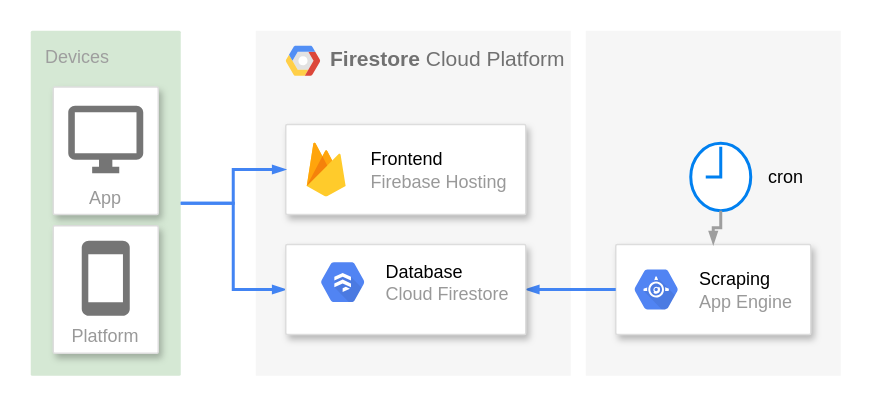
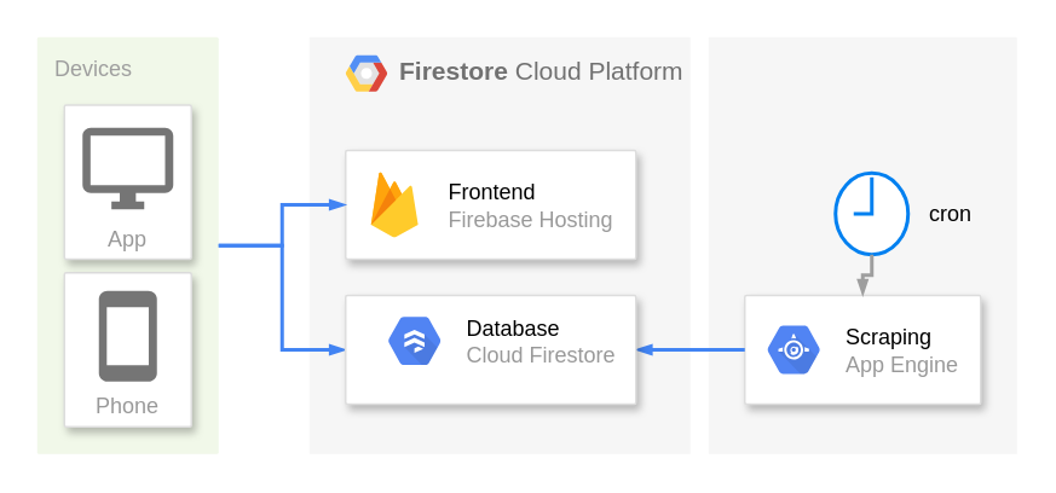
- <mxCell id="2" value="Devices" style="points=[[0,0,0],[0.25,0,0],[0.5,0,0],[0.75,0,0],[1,0,0],[1,0.25,0],[1,0.5,0],[1,0.75,0],[1,1,0],[0.75,1,0],[0.5,1,0],[0.25,1,0],[0,1,0],[0,0.75,0],[0,0.5,0],[0,0.25,0]];rounded=1;absoluteArcSize=1;arcSize=2;html=1;strokeColor=none;shadow=0;dashed=0;fontSize=12;fontColor=#9E9E9E;align=left;verticalAlign=top;spacing=10;spacingTop=-4;fillColor=#d5e8d4;" vertex="1" parent="1"><mxGeometry x="20" y="20" width="100" height="230" as="geometry" /></mxCell>
+ <mxCell id="2" value="Devices" style="points=[[0,0,0],[0.25,0,0],[0.5,0,0],[0.75,0,0],[1,0,0],[1,0.25,0],[1,0.5,0],[1,0.75,0],[1,1,0],[0.75,1,0],[0.5,1,0],[0.25,1,0],[0,1,0],[0,0.75,0],[0,0.5,0],[0,0.25,0]];rounded=1;absoluteArcSize=1;arcSize=2;html=1;strokeColor=none;shadow=0;dashed=0;fontSize=12;fontColor=#9E9E9E;align=left;verticalAlign=top;spacing=10;spacingTop=-4;fillColor=#F1F8E9;" vertex="1" parent="1"><mxGeometry x="20" y="20" width="100" height="230" as="geometry" /></mxCell>
- <mxCell id="9" value="Platform" style="strokeColor=#dddddd;shadow=1;strokeWidth=1;rounded=1;absoluteArcSize=1;arcSize=2;labelPosition=center;verticalLabelPosition=middle;align=center;verticalAlign=bottom;spacingLeft=0;fontColor=#999999;fontSize=12;whiteSpace=wrap;spacingBottom=2;" vertex="1" parent="1"><mxGeometry x="35" y="150" width="70" height="85" as="geometry" /></mxCell>
+ <mxCell id="9" value="Phone" style="strokeColor=#dddddd;shadow=1;strokeWidth=1;rounded=1;absoluteArcSize=1;arcSize=2;labelPosition=center;verticalLabelPosition=middle;align=center;verticalAlign=bottom;spacingLeft=0;fontColor=#999999;fontSize=12;whiteSpace=wrap;spacingBottom=2;" vertex="1" parent="1"><mxGeometry x="35" y="150" width="70" height="85" as="geometry" /></mxCell>
